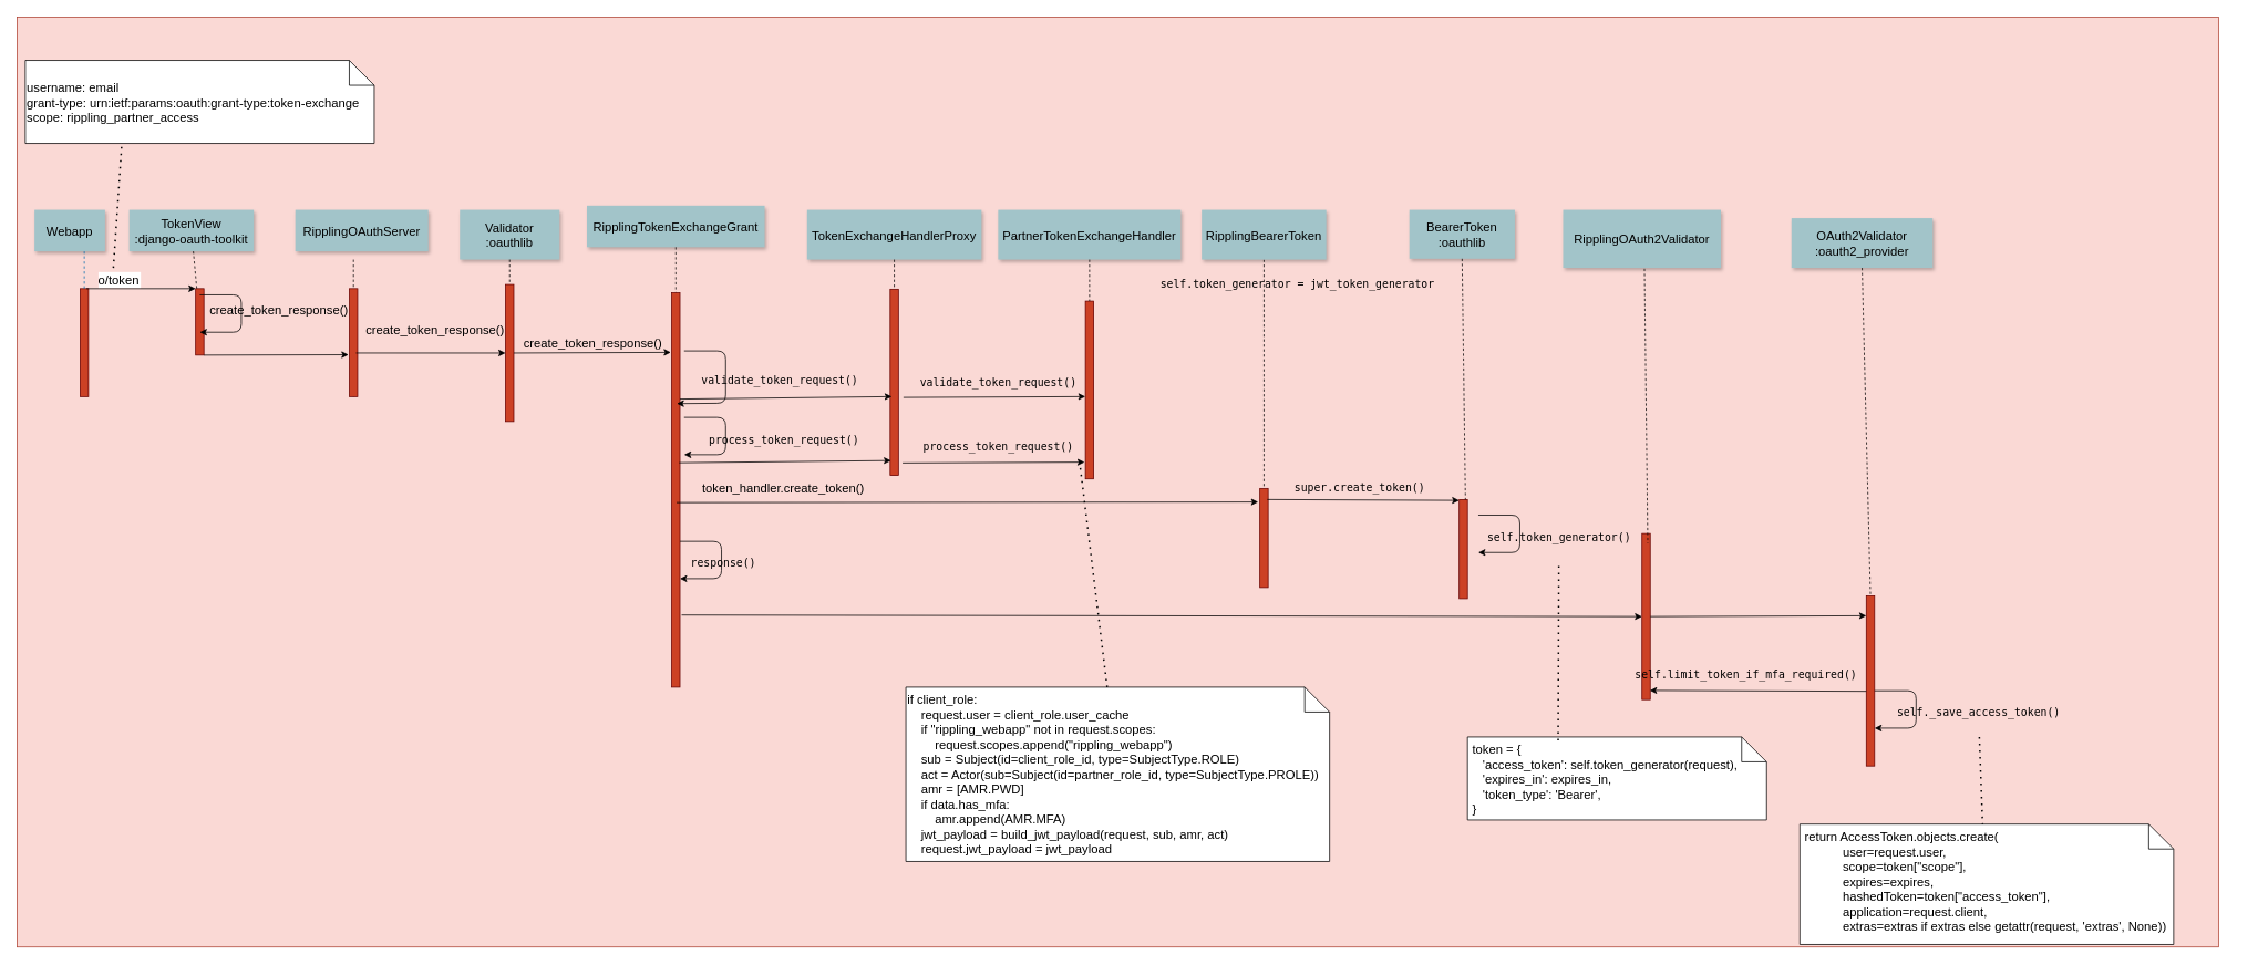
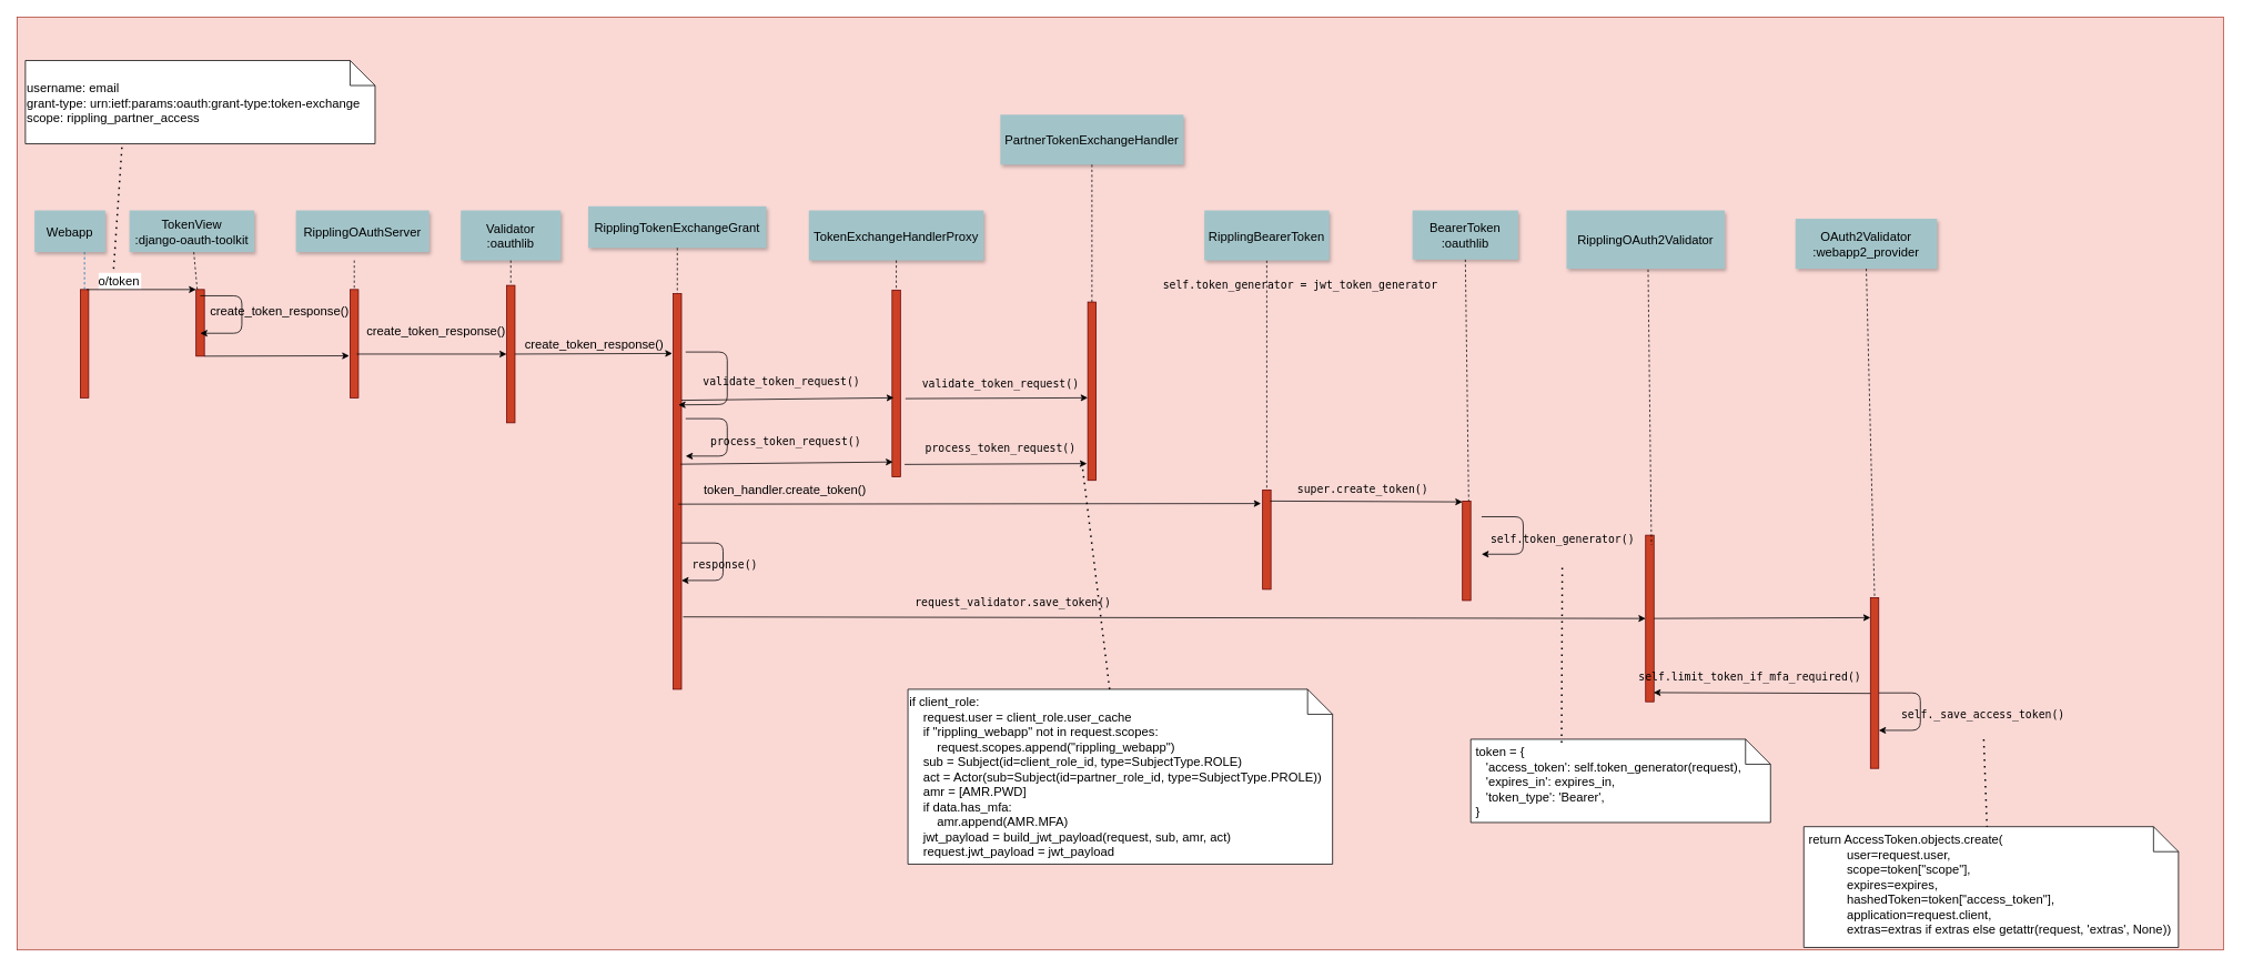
- <mxCell id="22" value="PartnerTokenExchangeHandler" style="shadow=1;fillColor=#A2C4C9;strokeColor=none;fontSize=15;" parent="1" vertex="1"><mxGeometry x="1201" y="252" width="220" height="60" as="geometry" /></mxCell>
+ <mxCell id="22" value="PartnerTokenExchangeHandler" style="shadow=1;fillColor=#A2C4C9;strokeColor=none;fontSize=15;" parent="1" vertex="1"><mxGeometry x="1201" y="137" width="220" height="60" as="geometry" /></mxCell>
- <mxCell id="59" value="OAuth2Validator&#10;:oauth2_provider" style="shadow=1;fillColor=#A2C4C9;strokeColor=none;fontSize=15;" parent="1" vertex="1"><mxGeometry x="2156" y="262" width="170" height="60" as="geometry" /></mxCell>
+ <mxCell id="59" value="OAuth2Validator&#10;:webapp2_provider" style="shadow=1;fillColor=#A2C4C9;strokeColor=none;fontSize=15;" parent="1" vertex="1"><mxGeometry x="2156" y="262" width="170" height="60" as="geometry" /></mxCell>
+ <mxCell id="57" value="&lt;div style=&quot;&quot;&gt;&lt;pre style=&quot;font-family: &amp;quot;JetBrains Mono&amp;quot;, monospace; font-size: 9.8pt;&quot;&gt;request_validator.save_token()&lt;/pre&gt;&lt;/div&gt;" style="text;html=1;align=center;verticalAlign=middle;resizable=0;points=[];autosize=1;strokeColor=none;fillColor=none;" parent="1" vertex="1"><mxGeometry x="1086" y="692" width="260" height="60" as="geometry" /></mxCell>
